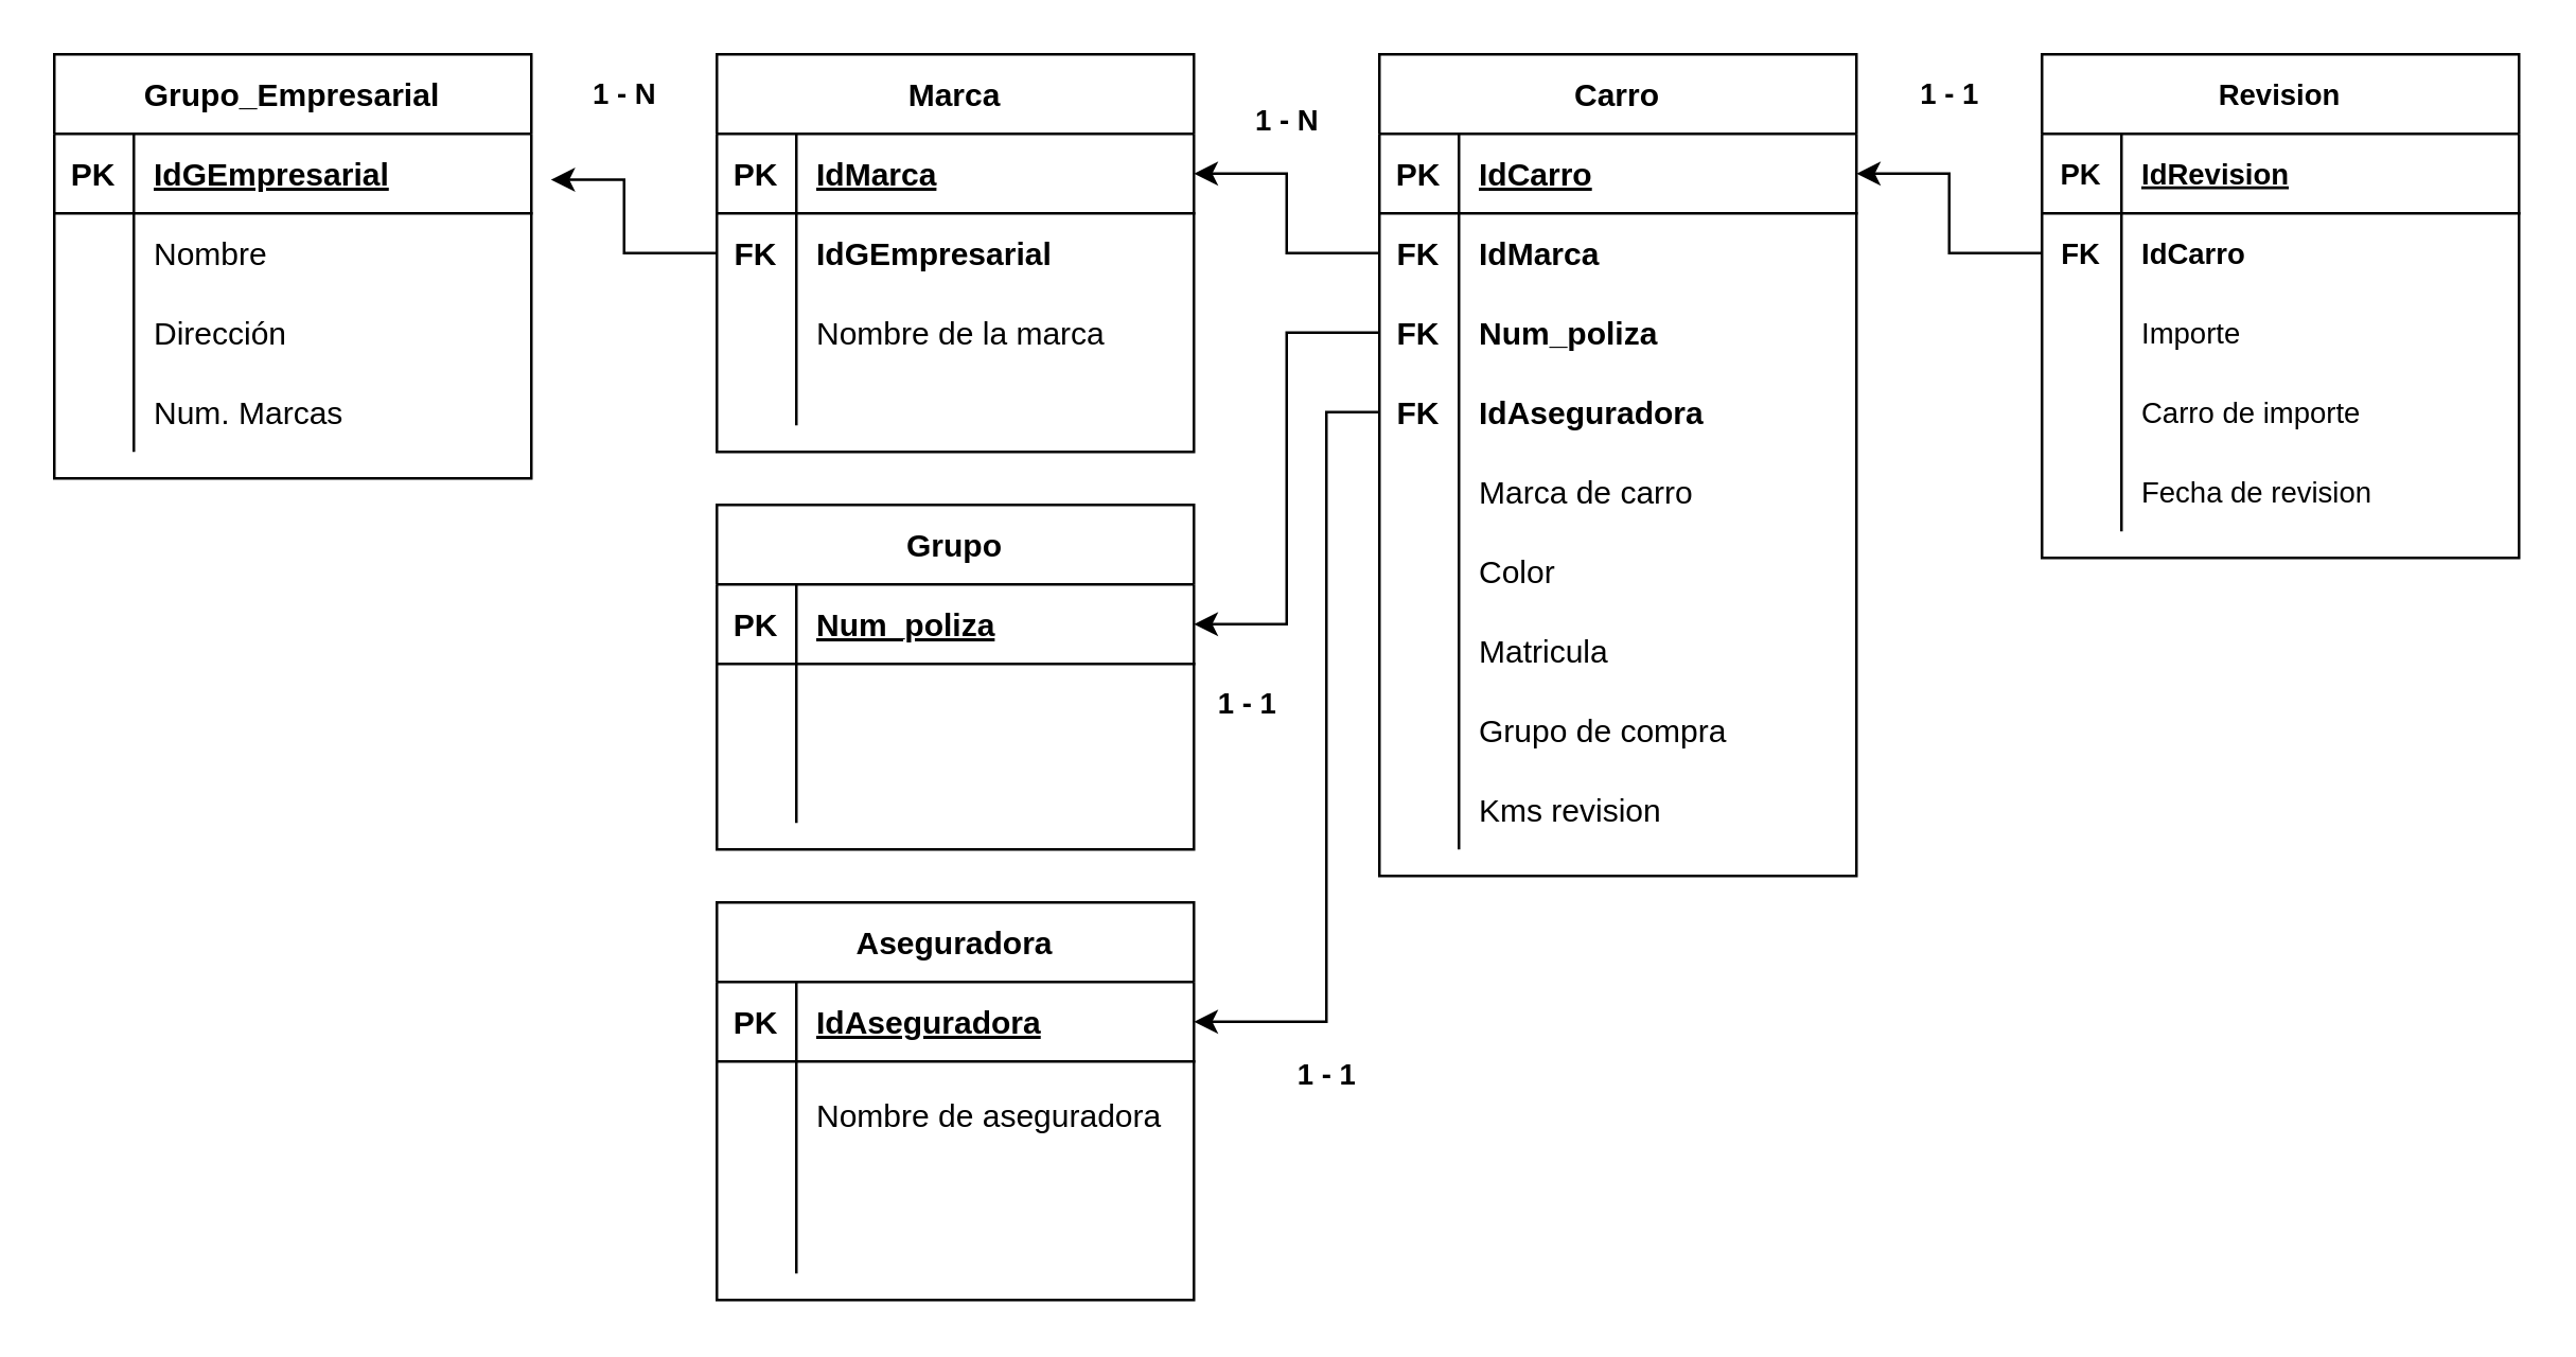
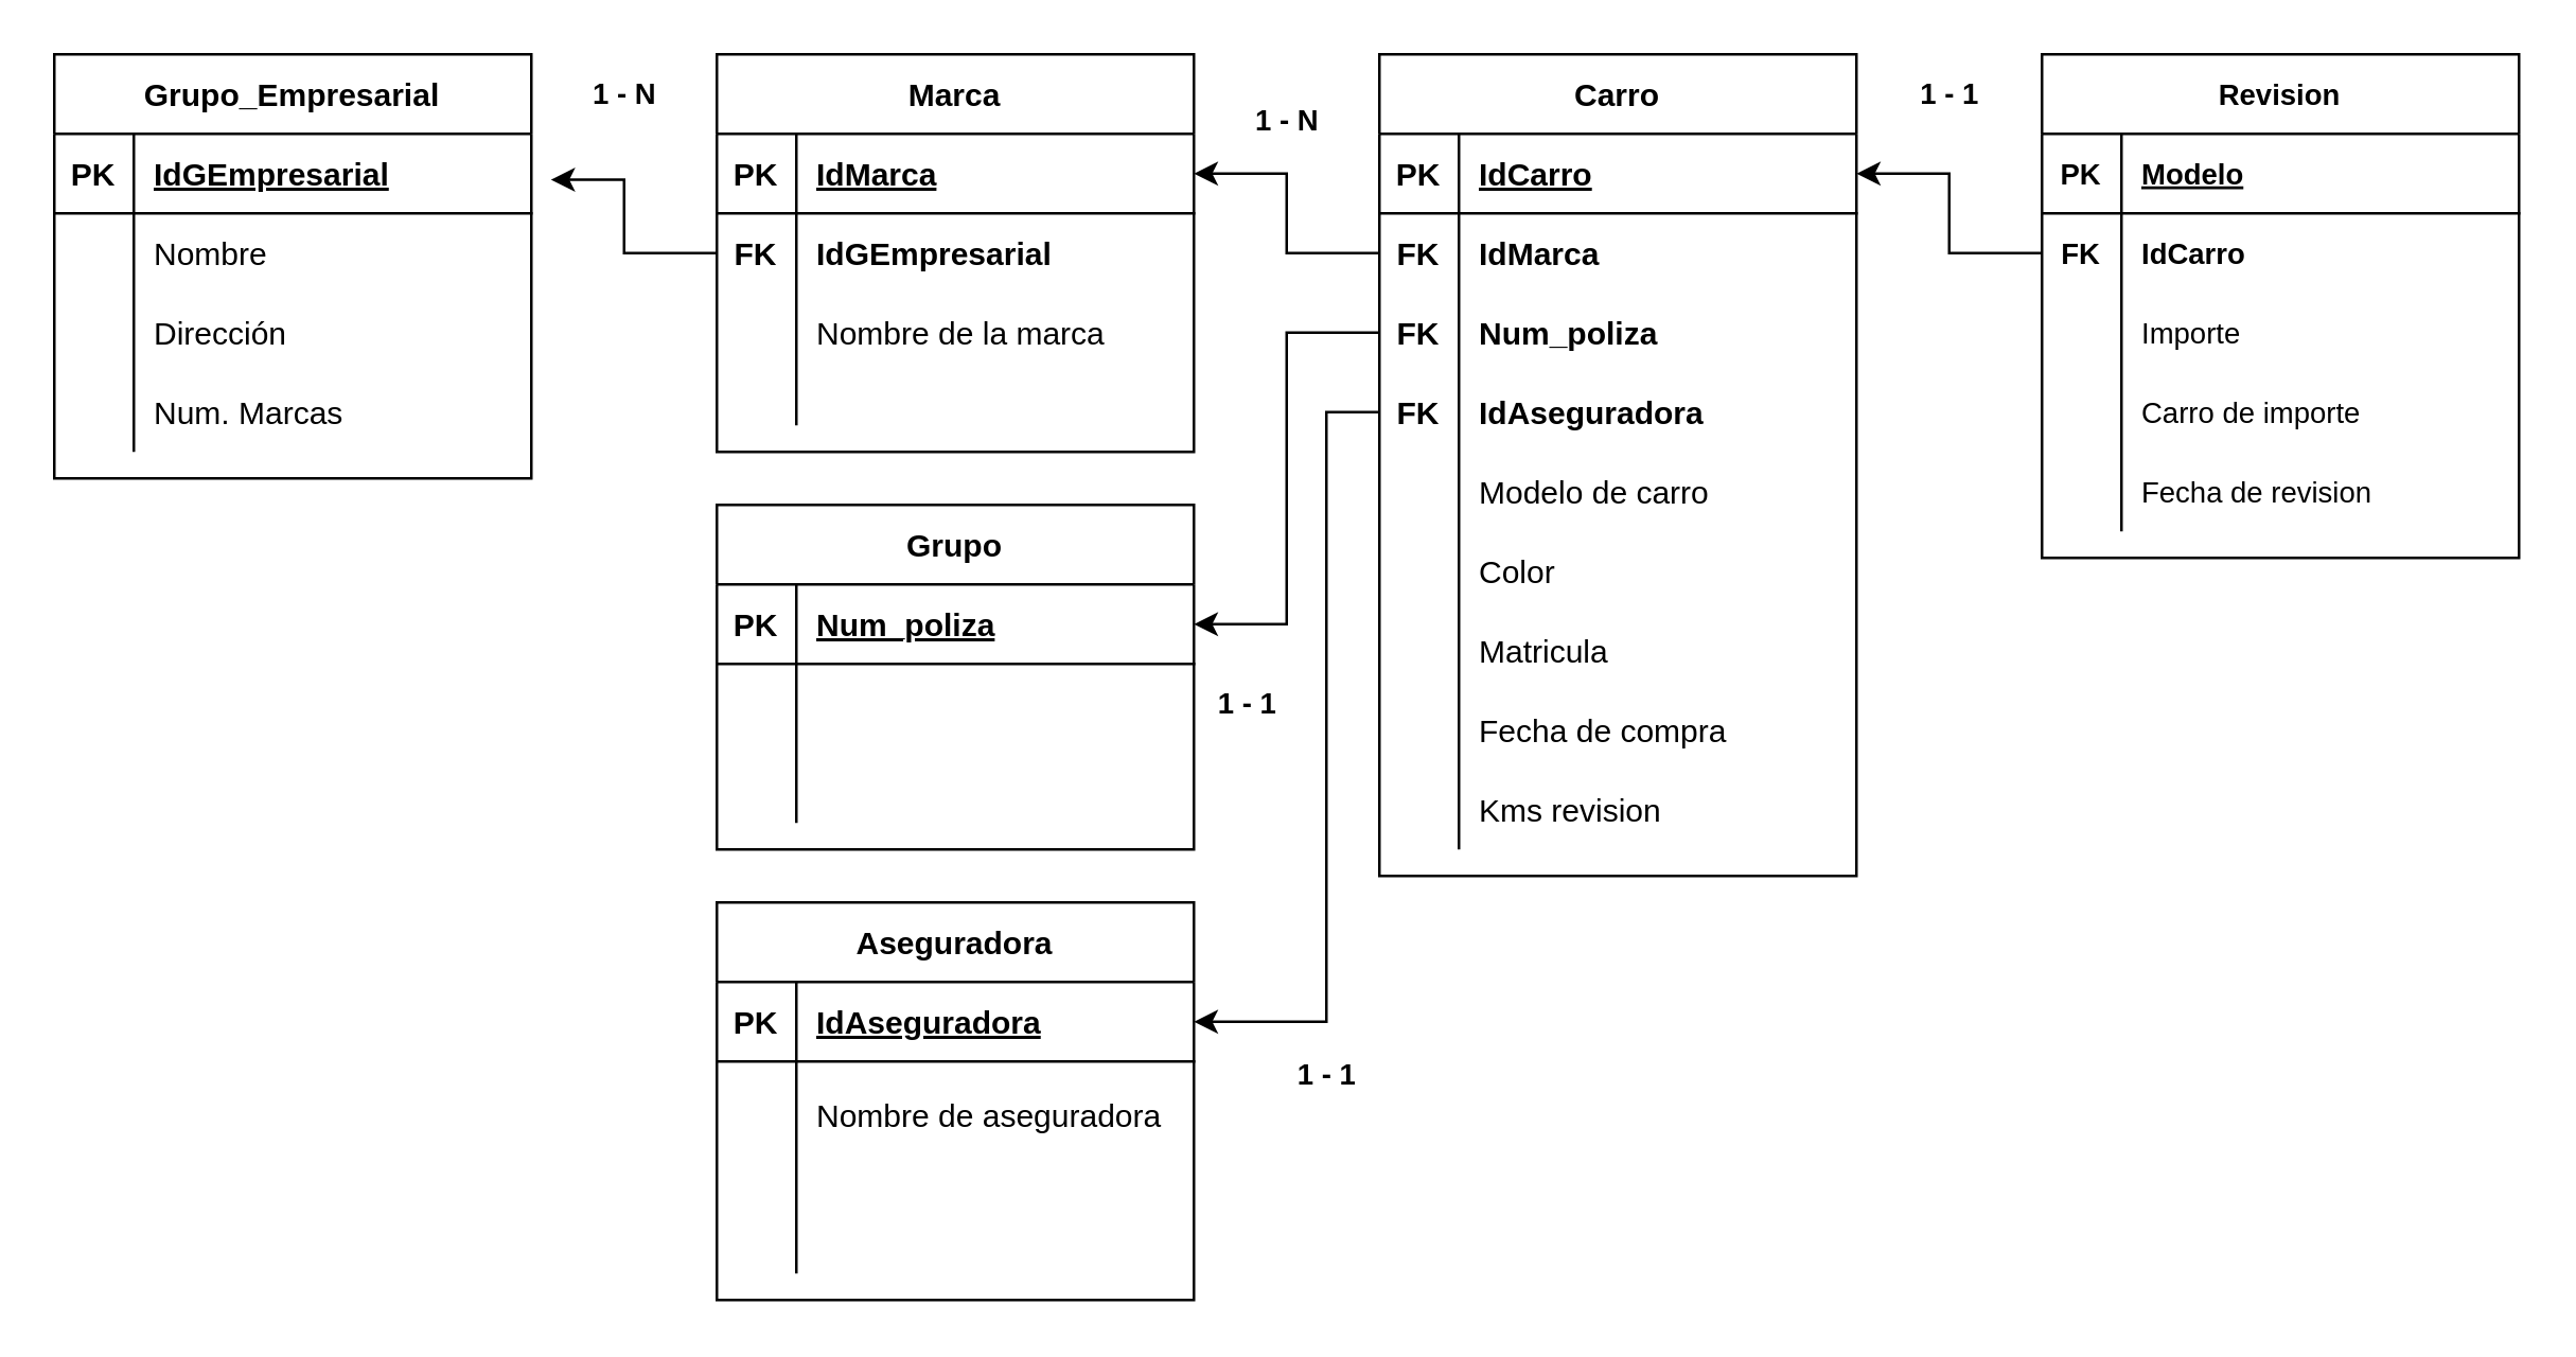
- <mxCell id="93" value="IdRevision" style="shape=partialRectangle;connectable=0;fillColor=none;top=0;left=0;bottom=0;right=0;align=left;spacingLeft=6;fontStyle=5;overflow=hidden;fontSize=11;" vertex="1" parent="91"><mxGeometry x="30" width="150" height="30" as="geometry"><mxRectangle width="150" height="30" as="alternateBounds" /></mxGeometry></mxCell>
+ <mxCell id="93" value="Modelo" style="shape=partialRectangle;connectable=0;fillColor=none;top=0;left=0;bottom=0;right=0;align=left;spacingLeft=6;fontStyle=5;overflow=hidden;fontSize=11;" vertex="1" parent="91"><mxGeometry x="30" width="150" height="30" as="geometry"><mxRectangle width="150" height="30" as="alternateBounds" /></mxGeometry></mxCell>
- <mxCell id="45" value="Marca de carro" style="shape=partialRectangle;connectable=0;fillColor=none;top=0;left=0;bottom=0;right=0;align=left;spacingLeft=6;overflow=hidden;" vertex="1" parent="43"><mxGeometry x="30" width="150" height="30" as="geometry"><mxRectangle width="150" height="30" as="alternateBounds" /></mxGeometry></mxCell>
+ <mxCell id="45" value="Modelo de carro" style="shape=partialRectangle;connectable=0;fillColor=none;top=0;left=0;bottom=0;right=0;align=left;spacingLeft=6;overflow=hidden;" vertex="1" parent="43"><mxGeometry x="30" width="150" height="30" as="geometry"><mxRectangle width="150" height="30" as="alternateBounds" /></mxGeometry></mxCell>
- <mxCell id="54" value="Grupo de compra" style="shape=partialRectangle;connectable=0;fillColor=none;top=0;left=0;bottom=0;right=0;align=left;spacingLeft=6;overflow=hidden;" vertex="1" parent="52"><mxGeometry x="30" width="150" height="30" as="geometry"><mxRectangle width="150" height="30" as="alternateBounds" /></mxGeometry></mxCell>
+ <mxCell id="54" value="Fecha de compra" style="shape=partialRectangle;connectable=0;fillColor=none;top=0;left=0;bottom=0;right=0;align=left;spacingLeft=6;overflow=hidden;" vertex="1" parent="52"><mxGeometry x="30" width="150" height="30" as="geometry"><mxRectangle width="150" height="30" as="alternateBounds" /></mxGeometry></mxCell>
